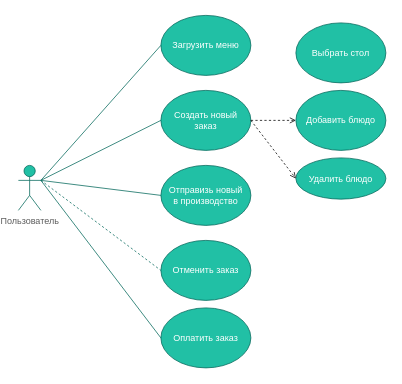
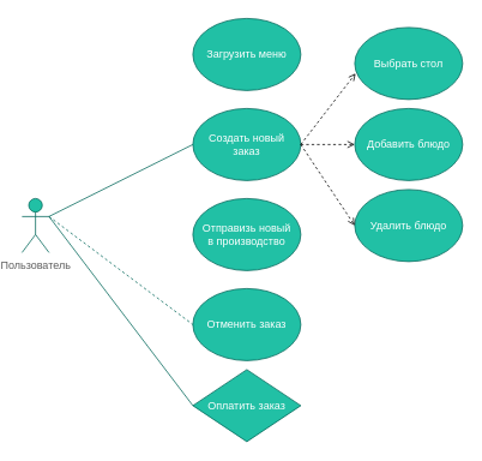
+ <mxCell id="13" value="" style="html=1;verticalAlign=bottom;labelBackgroundColor=none;endArrow=open;endFill=0;dashed=1;rounded=0;entryX=0.008;entryY=0.638;entryDx=0;entryDy=0;entryPerimeter=0;exitX=1;exitY=0.5;exitDx=0;exitDy=0;" edge="1" parent="1" source="6" target="7"><mxGeometry width="160" relative="1" as="geometry"><mxPoint x="240" y="240" as="sourcePoint" /><mxPoint x="400" y="240" as="targetPoint" /></mxGeometry></mxCell>
- <mxCell id="4" value="" style="endArrow=none;html=1;rounded=0;entryX=0;entryY=0.5;entryDx=0;entryDy=0;strokeColor=#006658;fontColor=#5C5C5C;exitX=1;exitY=0.333;exitDx=0;exitDy=0;exitPerimeter=0;" parent="1" target="3" edge="1" source="2"><mxGeometry width="50" height="50" relative="1" as="geometry"><mxPoint x="60" y="70" as="sourcePoint" /><mxPoint x="60" y="230" as="targetPoint" /></mxGeometry></mxCell>
- <mxCell id="9" value="&lt;font color=&quot;#ffffff&quot;&gt;Удалить блюдо&lt;/font&gt;" style="ellipse;whiteSpace=wrap;html=1;fillColor=#21C0A5;strokeColor=#006658;fontColor=#5C5C5C;" parent="1" vertex="1"><mxGeometry x="390" y="210" width="120" height="55" as="geometry" /></mxCell>
+ <mxCell id="9" value="&lt;font color=&quot;#ffffff&quot;&gt;Удалить блюдо&lt;/font&gt;" style="ellipse;whiteSpace=wrap;html=1;fillColor=#21C0A5;strokeColor=#006658;fontColor=#5C5C5C;" parent="1" vertex="1"><mxGeometry x="390" y="210" width="120" height="80" as="geometry" /></mxCell>
- <mxCell id="16" value="" style="endArrow=none;html=1;rounded=0;entryX=0;entryY=0.5;entryDx=0;entryDy=0;exitX=1;exitY=0.333;exitDx=0;exitDy=0;exitPerimeter=0;strokeColor=#006658;fontColor=#5C5C5C;" edge="1" parent="1" source="2" target="10"><mxGeometry width="50" height="50" relative="1" as="geometry"><mxPoint x="20" y="170" as="sourcePoint" /><mxPoint x="170" y="260" as="targetPoint" /></mxGeometry></mxCell>
- <mxCell id="12" value="&lt;font color=&quot;#ffffff&quot;&gt;Оплатить заказ&lt;/font&gt;" style="ellipse;whiteSpace=wrap;html=1;fillColor=#21C0A5;strokeColor=#006658;fontColor=#5C5C5C;" vertex="1" parent="1"><mxGeometry x="210" y="410" width="120" height="80" as="geometry" /></mxCell>
+ <mxCell id="12" value="&lt;font color=&quot;#ffffff&quot;&gt;Оплатить заказ&lt;/font&gt;" style="rhombus;whiteSpace=wrap;html=1;fillColor=#21C0A5;strokeColor=#006658;fontColor=#5C5C5C;" vertex="1" parent="1"><mxGeometry x="210" y="410" width="120" height="80" as="geometry" /></mxCell>
